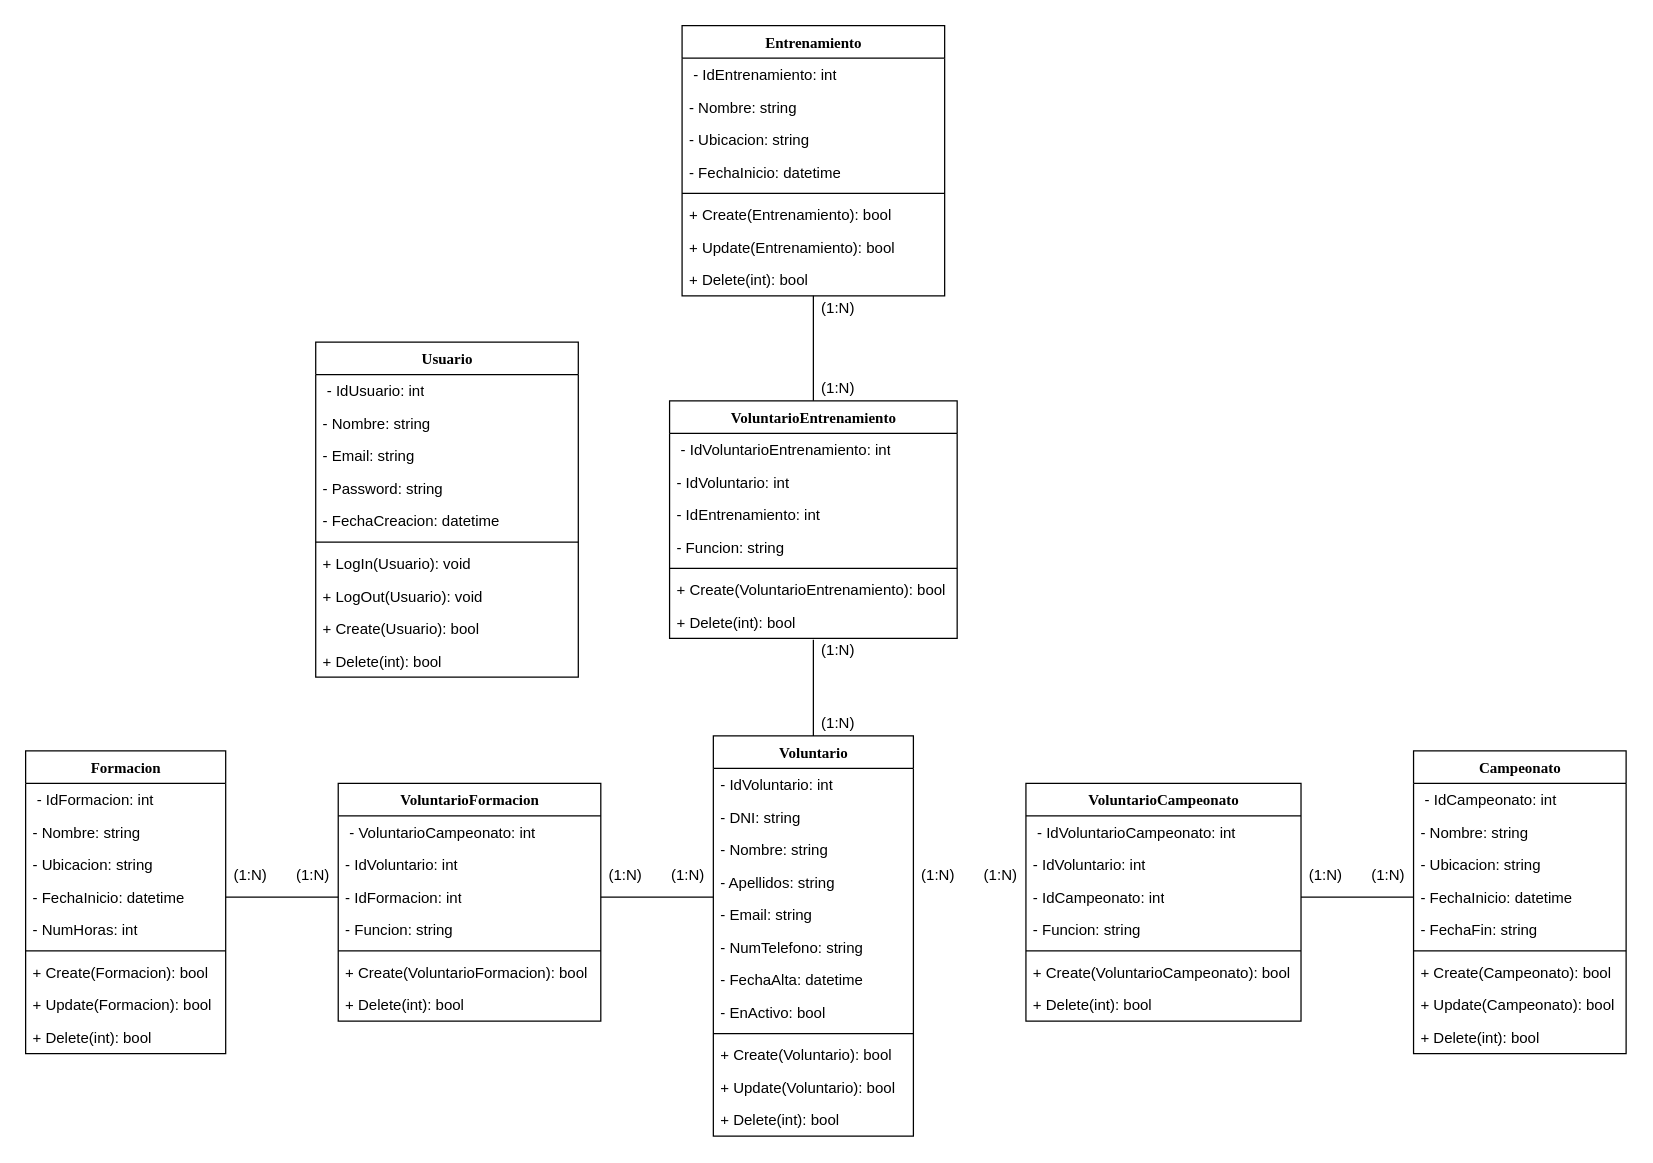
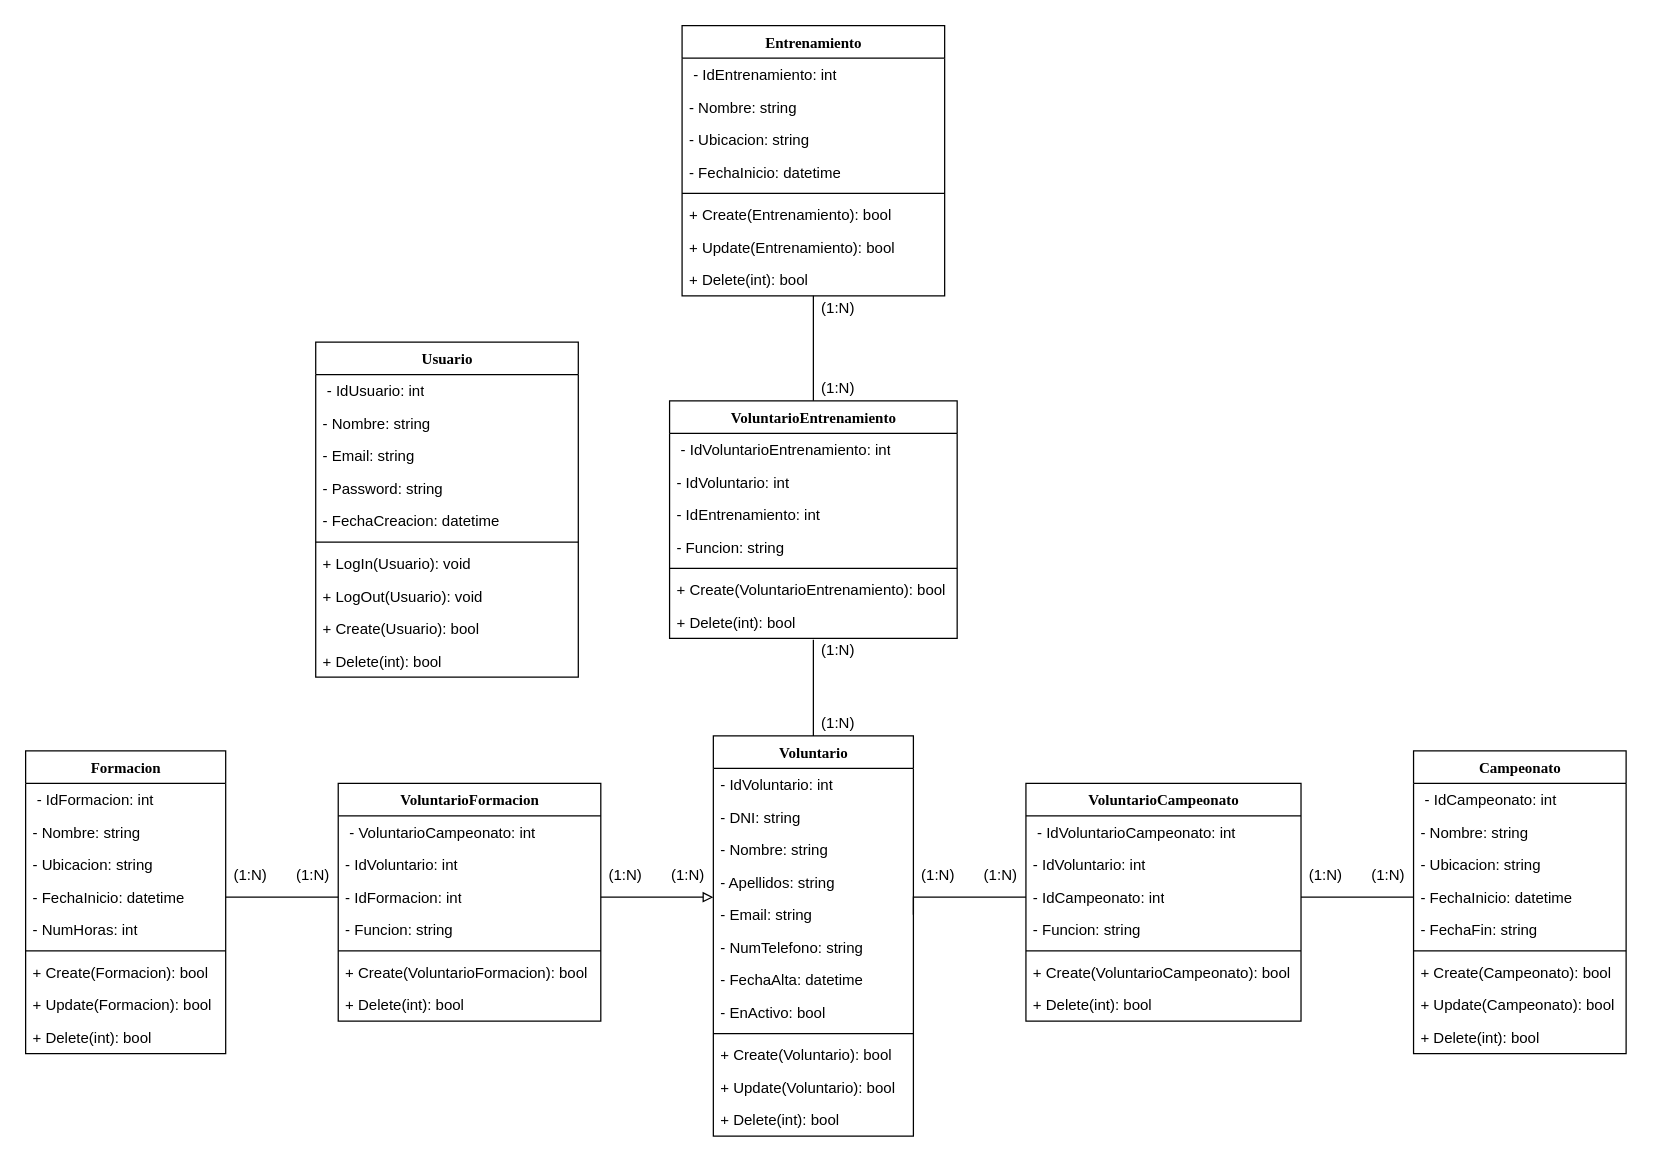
- <mxCell id="81" style="edgeStyle=orthogonalEdgeStyle;rounded=0;orthogonalLoop=1;jettySize=auto;html=1;exitX=1;exitY=0.5;exitDx=0;exitDy=0;endArrow=none;endFill=0;" parent="1" source="65" target="3" edge="1"><mxGeometry relative="1" as="geometry"><Array as="points"><mxPoint x="550" y="717" /><mxPoint x="550" y="717" /></Array></mxGeometry></mxCell>
+ <mxCell id="81" style="edgeStyle=orthogonalEdgeStyle;rounded=0;orthogonalLoop=1;jettySize=auto;html=1;exitX=1;exitY=0.5;exitDx=0;exitDy=0;endArrow=block;endFill=0;" parent="1" source="65" target="3" edge="1"><mxGeometry relative="1" as="geometry"><Array as="points"><mxPoint x="550" y="717" /><mxPoint x="550" y="717" /></Array></mxGeometry></mxCell>
+ <mxCell id="83" style="edgeStyle=orthogonalEdgeStyle;rounded=0;orthogonalLoop=1;jettySize=auto;html=1;exitX=0;exitY=0.5;exitDx=0;exitDy=0;entryX=1;entryY=0.5;entryDx=0;entryDy=0;endArrow=none;endFill=0;" parent="1" source="38" target="8" edge="1"><mxGeometry relative="1" as="geometry"><Array as="points"><mxPoint x="730" y="717" /></Array></mxGeometry></mxCell>
